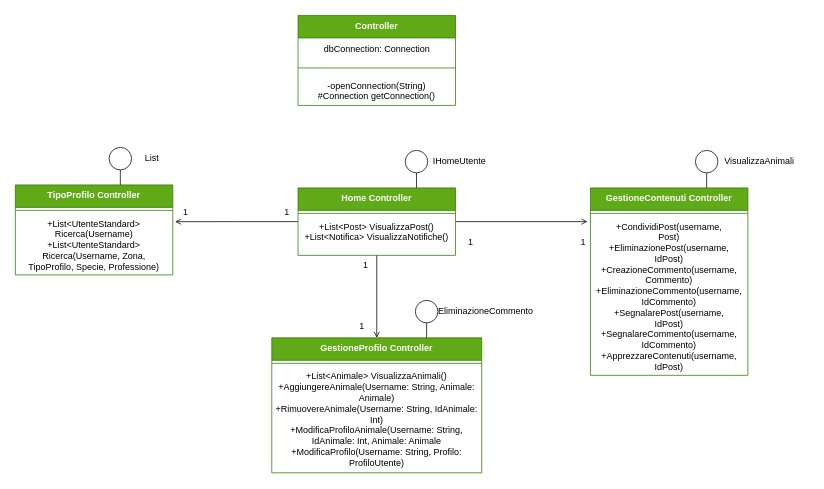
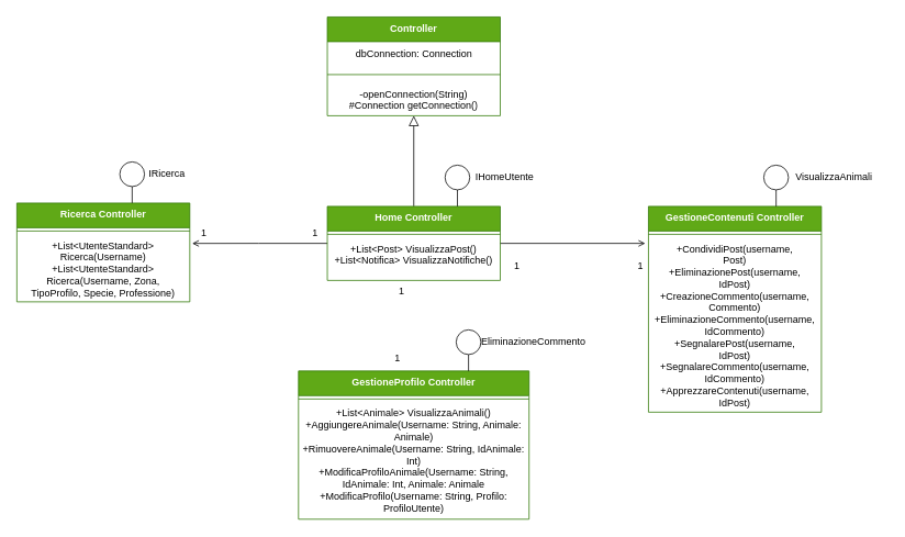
+ <mxCell id="8" style="edgeStyle=orthogonalEdgeStyle;rounded=0;orthogonalLoop=1;jettySize=auto;html=1;entryX=0.5;entryY=1;entryDx=0;entryDy=0;endArrow=block;endFill=0;startSize=12;endSize=10;" edge="1" parent="1" source="9" target="18"><mxGeometry relative="1" as="geometry" /></mxCell>
- <mxCell id="36" value="List" style="text;html=1;align=center;verticalAlign=middle;resizable=0;points=[];autosize=1;strokeColor=none;fillColor=none;" vertex="1" parent="1"><mxGeometry x="167" y="196" width="70" height="30" as="geometry" /></mxCell>
+ <mxCell id="36" value="IRicerca" style="text;html=1;align=center;verticalAlign=middle;resizable=0;points=[];autosize=1;strokeColor=none;fillColor=none;" vertex="1" parent="1"><mxGeometry x="167" y="196" width="70" height="30" as="geometry" /></mxCell>
- <mxCell id="12" value="TipoProfilo Controller" style="swimlane;fontStyle=1;align=center;verticalAlign=top;childLayout=stackLayout;horizontal=1;startSize=30;horizontalStack=0;resizeParent=1;resizeParentMax=0;resizeLast=0;collapsible=1;marginBottom=0;whiteSpace=wrap;html=1;fillColor=#60a917;fontColor=#ffffff;strokeColor=#2D7600;" vertex="1" parent="1"><mxGeometry x="20" y="246" width="210" height="120" as="geometry" /></mxCell>
+ <mxCell id="12" value="Ricerca Controller" style="swimlane;fontStyle=1;align=center;verticalAlign=top;childLayout=stackLayout;horizontal=1;startSize=30;horizontalStack=0;resizeParent=1;resizeParentMax=0;resizeLast=0;collapsible=1;marginBottom=0;whiteSpace=wrap;html=1;fillColor=#60a917;fontColor=#ffffff;strokeColor=#2D7600;" vertex="1" parent="1"><mxGeometry x="20" y="246" width="210" height="120" as="geometry" /></mxCell>
- <mxCell id="5" style="edgeStyle=orthogonalEdgeStyle;rounded=0;orthogonalLoop=1;jettySize=auto;html=1;entryX=0.5;entryY=0;entryDx=0;entryDy=0;endArrow=open;endFill=0;" edge="1" parent="1" source="9" target="2"><mxGeometry relative="1" as="geometry" /></mxCell>
